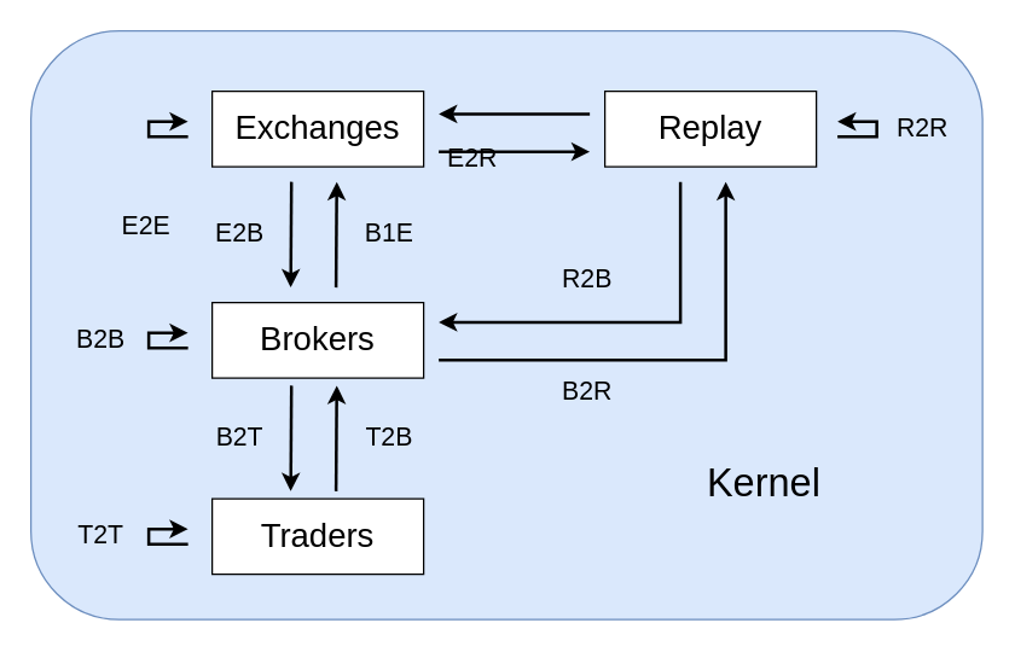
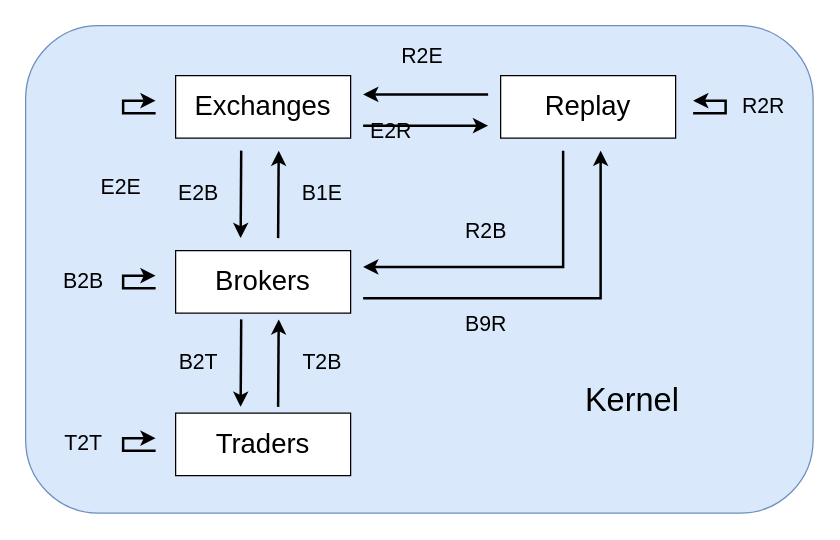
+ <mxCell id="12" value="R2E" style="text;html=1;align=center;verticalAlign=middle;resizable=0;points=[];autosize=1;strokeColor=none;fillColor=none;fontSize=17;" parent="1" vertex="1"><mxGeometry x="312" y="30" width="50" height="30" as="geometry" /></mxCell>
- <mxCell id="22" value="B2R" style="text;html=1;align=center;verticalAlign=middle;resizable=0;points=[];autosize=1;strokeColor=none;fillColor=none;fontSize=17;" parent="1" vertex="1"><mxGeometry x="362.5" y="245" width="50" height="30" as="geometry" /></mxCell>
+ <mxCell id="22" value="B9R" style="text;html=1;align=center;verticalAlign=middle;resizable=0;points=[];autosize=1;strokeColor=none;fillColor=none;fontSize=17;" parent="1" vertex="1"><mxGeometry x="362.5" y="245" width="50" height="30" as="geometry" /></mxCell>
